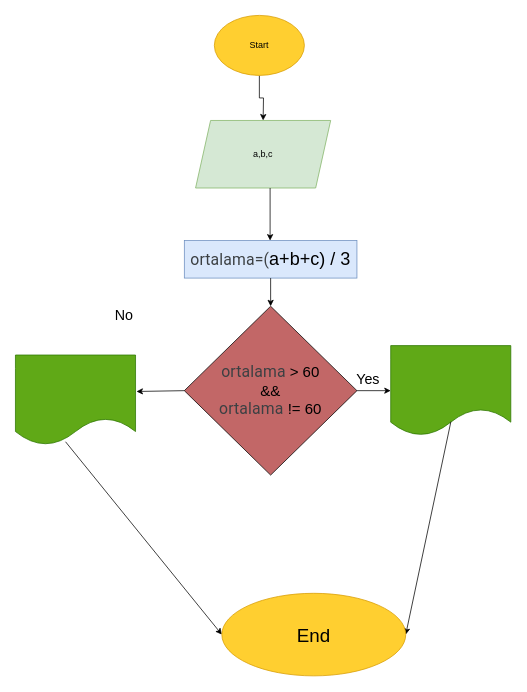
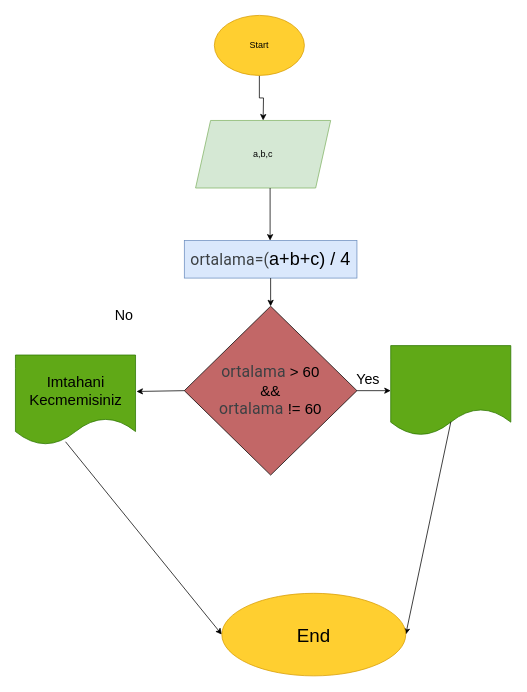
- <mxCell id="15" value="&lt;span style=&quot;color: rgb(60, 64, 67); font-family: Roboto, Arial, sans-serif; font-size: 21px; letter-spacing: 0.2px; text-align: start;&quot;&gt;ortalama=(&lt;/span&gt;&lt;font style=&quot;font-size: 24px;&quot;&gt;a+b+c) / 3&lt;/font&gt;" style="rounded=0;whiteSpace=wrap;html=1;fillColor=#dae8fc;strokeColor=#6c8ebf;" vertex="1" parent="1"><mxGeometry x="245" y="320" width="230" height="50" as="geometry" /></mxCell>
+ <mxCell id="15" value="&lt;span style=&quot;color: rgb(60, 64, 67); font-family: Roboto, Arial, sans-serif; font-size: 21px; letter-spacing: 0.2px; text-align: start;&quot;&gt;ortalama=(&lt;/span&gt;&lt;font style=&quot;font-size: 24px;&quot;&gt;a+b+c) / 4&lt;/font&gt;" style="rounded=0;whiteSpace=wrap;html=1;fillColor=#dae8fc;strokeColor=#6c8ebf;" vertex="1" parent="1"><mxGeometry x="245" y="320" width="230" height="50" as="geometry" /></mxCell>
+ <mxCell id="16" value="&lt;font style=&quot;font-size: 20px;&quot;&gt;Imtahani Kecmemisiniz&lt;/font&gt;" style="text;html=1;strokeColor=none;fillColor=none;align=center;verticalAlign=middle;whiteSpace=wrap;rounded=0;strokeWidth=5;" vertex="1" parent="1"><mxGeometry x="42.5" y="475" width="115" height="90" as="geometry" /></mxCell>
